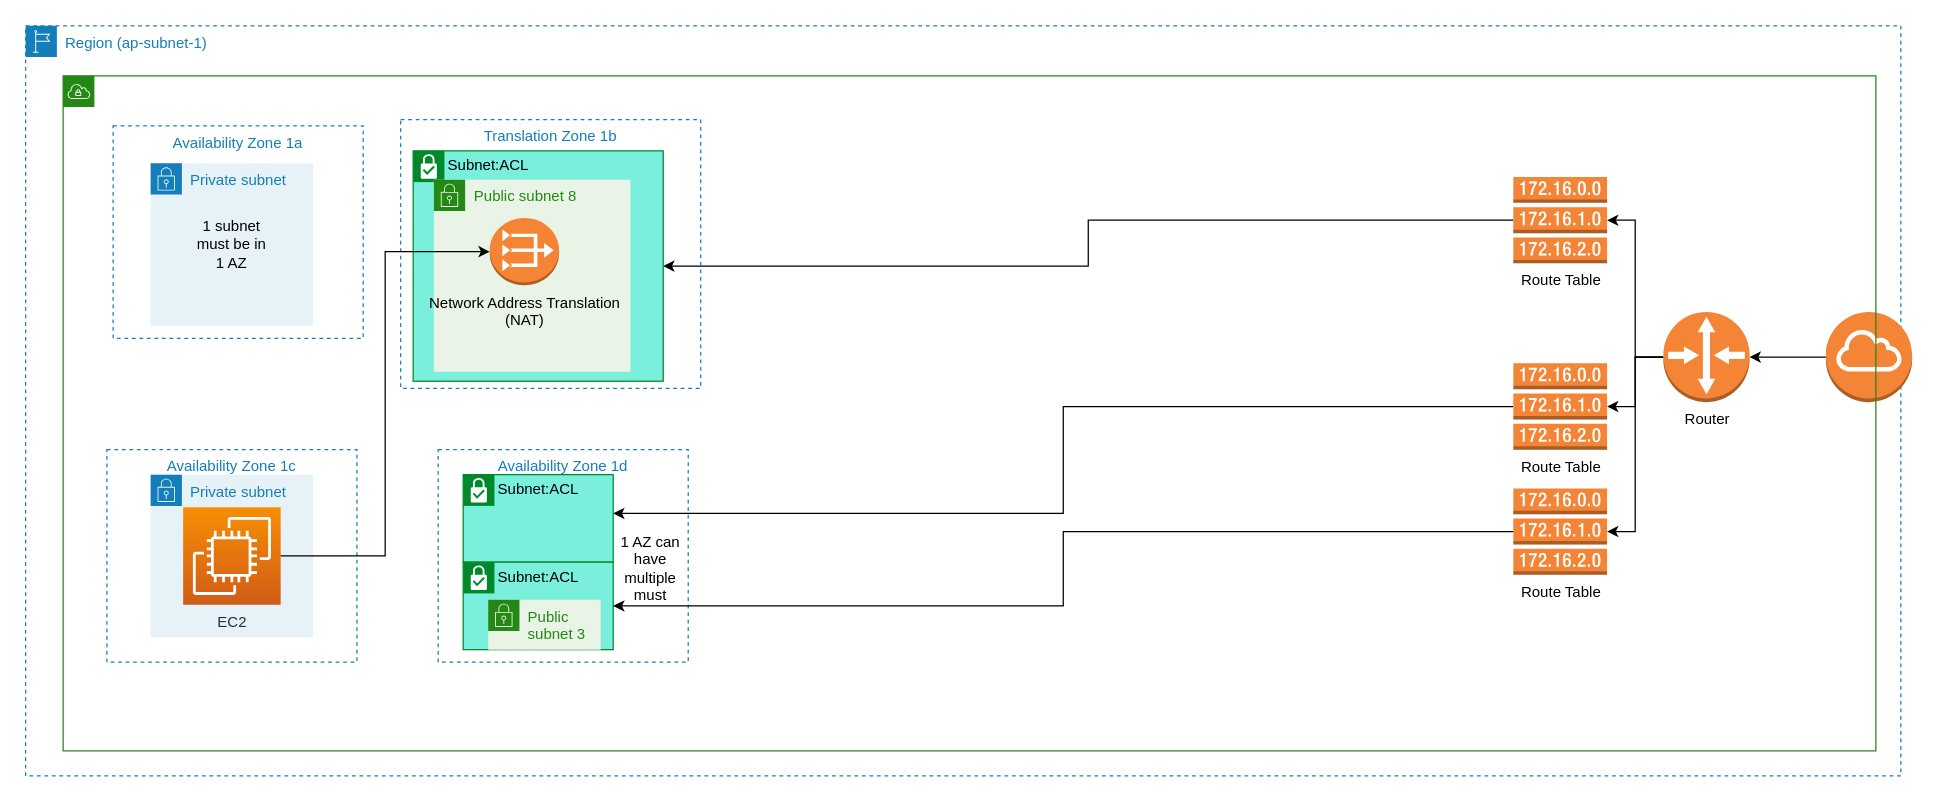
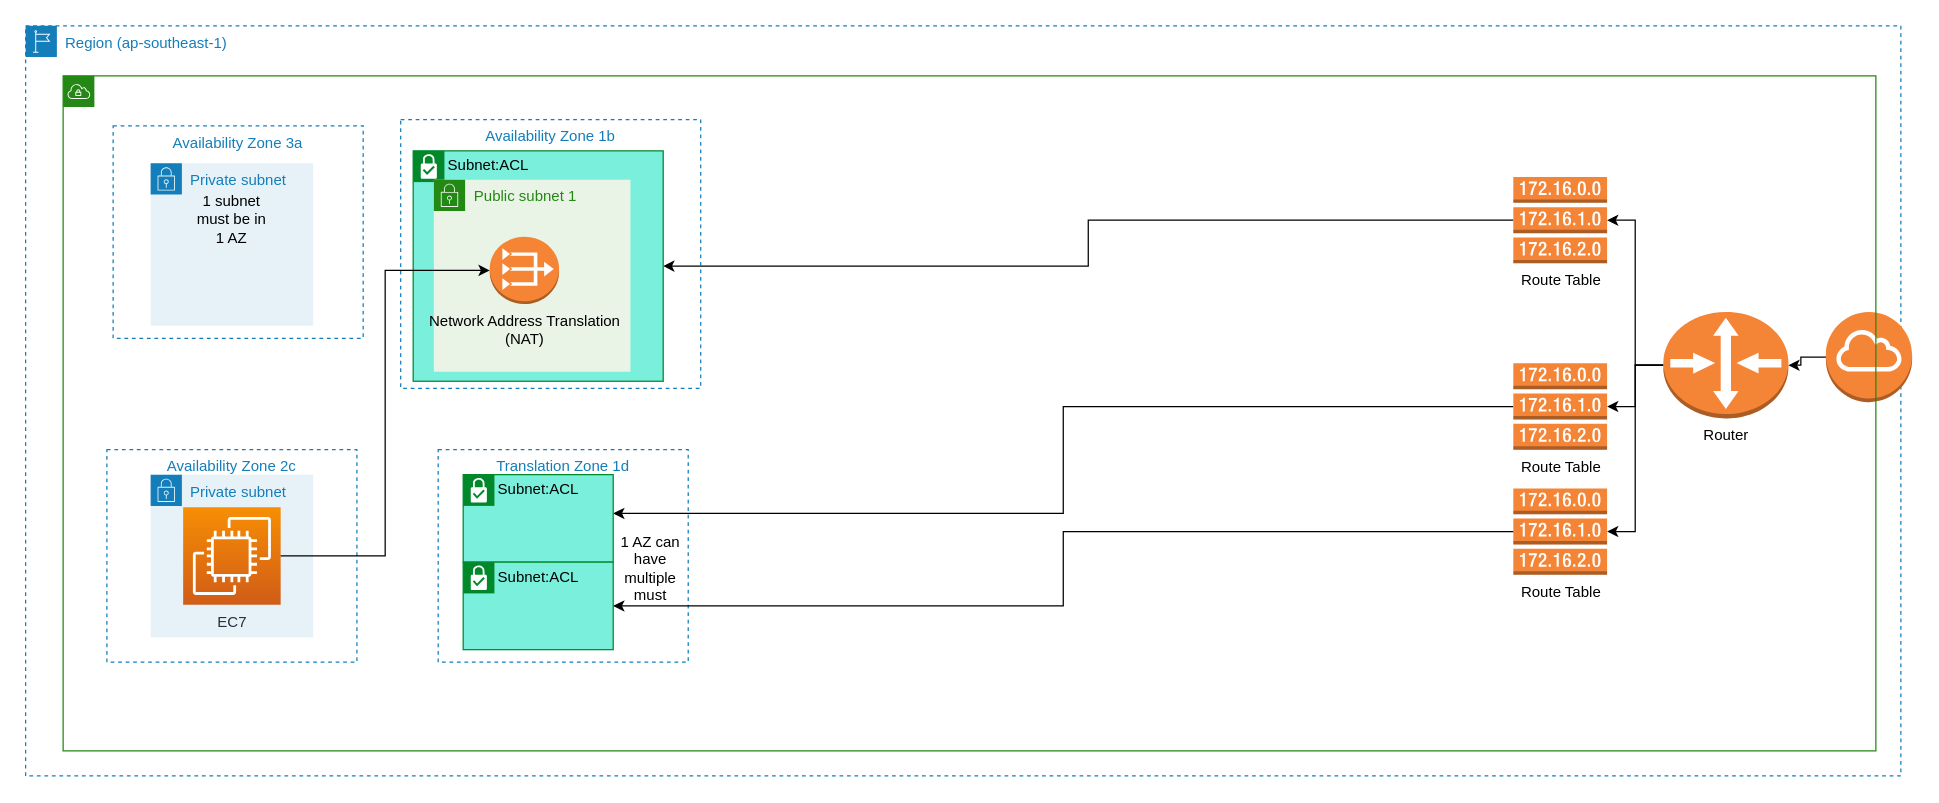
- <mxCell id="2" value="Region (ap-subnet-1)" style="points=[[0,0],[0.25,0],[0.5,0],[0.75,0],[1,0],[1,0.25],[1,0.5],[1,0.75],[1,1],[0.75,1],[0.5,1],[0.25,1],[0,1],[0,0.75],[0,0.5],[0,0.25]];outlineConnect=0;gradientColor=none;html=1;whiteSpace=wrap;fontSize=12;fontStyle=0;container=1;pointerEvents=0;collapsible=0;recursiveResize=0;shape=mxgraph.aws4.group;grIcon=mxgraph.aws4.group_region;strokeColor=#147EBA;fillColor=none;verticalAlign=top;align=left;spacingLeft=30;fontColor=#147EBA;dashed=1;" parent="1" vertex="1"><mxGeometry x="20" y="20" width="1500" height="600" as="geometry" /></mxCell>
+ <mxCell id="2" value="Region (ap-southeast-1)" style="points=[[0,0],[0.25,0],[0.5,0],[0.75,0],[1,0],[1,0.25],[1,0.5],[1,0.75],[1,1],[0.75,1],[0.5,1],[0.25,1],[0,1],[0,0.75],[0,0.5],[0,0.25]];outlineConnect=0;gradientColor=none;html=1;whiteSpace=wrap;fontSize=12;fontStyle=0;container=1;pointerEvents=0;collapsible=0;recursiveResize=0;shape=mxgraph.aws4.group;grIcon=mxgraph.aws4.group_region;strokeColor=#147EBA;fillColor=none;verticalAlign=top;align=left;spacingLeft=30;fontColor=#147EBA;dashed=1;" parent="1" vertex="1"><mxGeometry x="20" y="20" width="1500" height="600" as="geometry" /></mxCell>
- <mxCell id="18" value="Translation Zone 1b" style="fillColor=none;strokeColor=#147EBA;dashed=1;verticalAlign=top;fontStyle=0;fontColor=#147EBA;" vertex="1" parent="17"><mxGeometry width="240.0" height="215" as="geometry" /></mxCell>
+ <mxCell id="18" value="Availability Zone 1b" style="fillColor=none;strokeColor=#147EBA;dashed=1;verticalAlign=top;fontStyle=0;fontColor=#147EBA;" vertex="1" parent="17"><mxGeometry width="240.0" height="215" as="geometry" /></mxCell>
- <mxCell id="3" value="Availability Zone 1a" style="fillColor=none;strokeColor=#147EBA;dashed=1;verticalAlign=top;fontStyle=0;fontColor=#147EBA;" parent="2" vertex="1"><mxGeometry x="70" y="80" width="200" height="170" as="geometry" /></mxCell>
+ <mxCell id="3" value="Availability Zone 3a" style="fillColor=none;strokeColor=#147EBA;dashed=1;verticalAlign=top;fontStyle=0;fontColor=#147EBA;" parent="2" vertex="1"><mxGeometry x="70" y="80" width="200" height="170" as="geometry" /></mxCell>
- <mxCell id="20" value="Public subnet 8" style="points=[[0,0],[0.25,0],[0.5,0],[0.75,0],[1,0],[1,0.25],[1,0.5],[1,0.75],[1,1],[0.75,1],[0.5,1],[0.25,1],[0,1],[0,0.75],[0,0.5],[0,0.25]];outlineConnect=0;gradientColor=none;html=1;whiteSpace=wrap;fontSize=12;fontStyle=0;container=1;pointerEvents=0;collapsible=0;recursiveResize=0;shape=mxgraph.aws4.group;grIcon=mxgraph.aws4.group_security_group;grStroke=0;strokeColor=#248814;fillColor=#E9F3E6;verticalAlign=top;align=left;spacingLeft=30;fontColor=#248814;" vertex="1" parent="19"><mxGeometry x="16.552" y="23.036" width="157.241" height="153.571" as="geometry" /></mxCell>
+ <mxCell id="20" value="Public subnet 1" style="points=[[0,0],[0.25,0],[0.5,0],[0.75,0],[1,0],[1,0.25],[1,0.5],[1,0.75],[1,1],[0.75,1],[0.5,1],[0.25,1],[0,1],[0,0.75],[0,0.5],[0,0.25]];outlineConnect=0;gradientColor=none;html=1;whiteSpace=wrap;fontSize=12;fontStyle=0;container=1;pointerEvents=0;collapsible=0;recursiveResize=0;shape=mxgraph.aws4.group;grIcon=mxgraph.aws4.group_security_group;grStroke=0;strokeColor=#248814;fillColor=#E9F3E6;verticalAlign=top;align=left;spacingLeft=30;fontColor=#248814;" vertex="1" parent="19"><mxGeometry x="16.552" y="23.036" width="157.241" height="153.571" as="geometry" /></mxCell>
- <mxCell id="7" value="1 subnet must be in 1 AZ" style="text;html=1;strokeColor=none;fillColor=none;align=center;verticalAlign=middle;whiteSpace=wrap;rounded=0;" vertex="1" parent="6"><mxGeometry x="35" y="50" width="60" height="30" as="geometry" /></mxCell>
+ <mxCell id="7" value="1 subnet must be in 1 AZ" style="text;html=1;strokeColor=none;fillColor=none;align=center;verticalAlign=middle;whiteSpace=wrap;rounded=0;" vertex="1" parent="6"><mxGeometry x="35" y="30" width="60" height="30" as="geometry" /></mxCell>
- <mxCell id="21" value="Network Address Translation&lt;br&gt;(NAT)" style="outlineConnect=0;dashed=0;verticalLabelPosition=bottom;verticalAlign=top;align=center;html=1;shape=mxgraph.aws3.vpc_nat_gateway;fillColor=#F58534;gradientColor=none;" vertex="1" parent="19"><mxGeometry x="61.208" y="53.75" width="55.514" height="53.75" as="geometry" /></mxCell>
+ <mxCell id="21" value="Network Address Translation&lt;br&gt;(NAT)" style="outlineConnect=0;dashed=0;verticalLabelPosition=bottom;verticalAlign=top;align=center;html=1;shape=mxgraph.aws3.vpc_nat_gateway;fillColor=#F58534;gradientColor=none;" vertex="1" parent="19"><mxGeometry x="61.208" y="68.75" width="55.514" height="53.75" as="geometry" /></mxCell>
- <mxCell id="11" value="Router" style="outlineConnect=0;dashed=0;verticalLabelPosition=bottom;verticalAlign=top;align=center;html=1;shape=mxgraph.aws3.router;fillColor=#F58536;gradientColor=none;" vertex="1" parent="5"><mxGeometry x="1280" y="189" width="69" height="72" as="geometry" /></mxCell>
+ <mxCell id="11" value="Router" style="outlineConnect=0;dashed=0;verticalLabelPosition=bottom;verticalAlign=top;align=center;html=1;shape=mxgraph.aws3.router;fillColor=#F58536;gradientColor=none;" vertex="1" parent="5"><mxGeometry x="1280" y="189" width="100" height="85" as="geometry" /></mxCell>
- <mxCell id="23" value="Availability Zone 1c" style="fillColor=none;strokeColor=#147EBA;dashed=1;verticalAlign=top;fontStyle=0;fontColor=#147EBA;" vertex="1" parent="22"><mxGeometry width="200" height="170" as="geometry" /></mxCell>
+ <mxCell id="23" value="Availability Zone 2c" style="fillColor=none;strokeColor=#147EBA;dashed=1;verticalAlign=top;fontStyle=0;fontColor=#147EBA;" vertex="1" parent="22"><mxGeometry width="200" height="170" as="geometry" /></mxCell>
- <mxCell id="26" value="Availability Zone 1d" style="fillColor=none;strokeColor=#147EBA;dashed=1;verticalAlign=top;fontStyle=0;fontColor=#147EBA;" parent="5" vertex="1"><mxGeometry x="300" y="299" width="200" height="170" as="geometry" /></mxCell>
+ <mxCell id="26" value="Translation Zone 1d" style="fillColor=none;strokeColor=#147EBA;dashed=1;verticalAlign=top;fontStyle=0;fontColor=#147EBA;" parent="5" vertex="1"><mxGeometry x="300" y="299" width="200" height="170" as="geometry" /></mxCell>
- <mxCell id="25" value="EC2" style="sketch=0;points=[[0,0,0],[0.25,0,0],[0.5,0,0],[0.75,0,0],[1,0,0],[0,1,0],[0.25,1,0],[0.5,1,0],[0.75,1,0],[1,1,0],[0,0.25,0],[0,0.5,0],[0,0.75,0],[1,0.25,0],[1,0.5,0],[1,0.75,0]];outlineConnect=0;fontColor=#232F3E;gradientColor=#F78E04;gradientDirection=north;fillColor=#D05C17;strokeColor=#ffffff;dashed=0;verticalLabelPosition=bottom;verticalAlign=top;align=center;html=1;fontSize=12;fontStyle=0;aspect=fixed;shape=mxgraph.aws4.resourceIcon;resIcon=mxgraph.aws4.ec2;" vertex="1" parent="24"><mxGeometry x="26" y="26" width="78" height="78" as="geometry" /></mxCell>
+ <mxCell id="25" value="EC7" style="sketch=0;points=[[0,0,0],[0.25,0,0],[0.5,0,0],[0.75,0,0],[1,0,0],[0,1,0],[0.25,1,0],[0.5,1,0],[0.75,1,0],[1,1,0],[0,0.25,0],[0,0.5,0],[0,0.75,0],[1,0.25,0],[1,0.5,0],[1,0.75,0]];outlineConnect=0;fontColor=#232F3E;gradientColor=#F78E04;gradientDirection=north;fillColor=#D05C17;strokeColor=#ffffff;dashed=0;verticalLabelPosition=bottom;verticalAlign=top;align=center;html=1;fontSize=12;fontStyle=0;aspect=fixed;shape=mxgraph.aws4.resourceIcon;resIcon=mxgraph.aws4.ec2;" vertex="1" parent="24"><mxGeometry x="26" y="26" width="78" height="78" as="geometry" /></mxCell>
- <mxCell id="29" value="Public subnet 3" style="points=[[0,0],[0.25,0],[0.5,0],[0.75,0],[1,0],[1,0.25],[1,0.5],[1,0.75],[1,1],[0.75,1],[0.5,1],[0.25,1],[0,1],[0,0.75],[0,0.5],[0,0.25]];outlineConnect=0;gradientColor=none;html=1;whiteSpace=wrap;fontSize=12;fontStyle=0;container=1;pointerEvents=0;collapsible=0;recursiveResize=0;shape=mxgraph.aws4.group;grIcon=mxgraph.aws4.group_security_group;grStroke=0;strokeColor=#248814;fillColor=#E9F3E6;verticalAlign=top;align=left;spacingLeft=30;fontColor=#248814;" vertex="1" parent="28"><mxGeometry x="20" y="30" width="90" height="40" as="geometry" /></mxCell>
